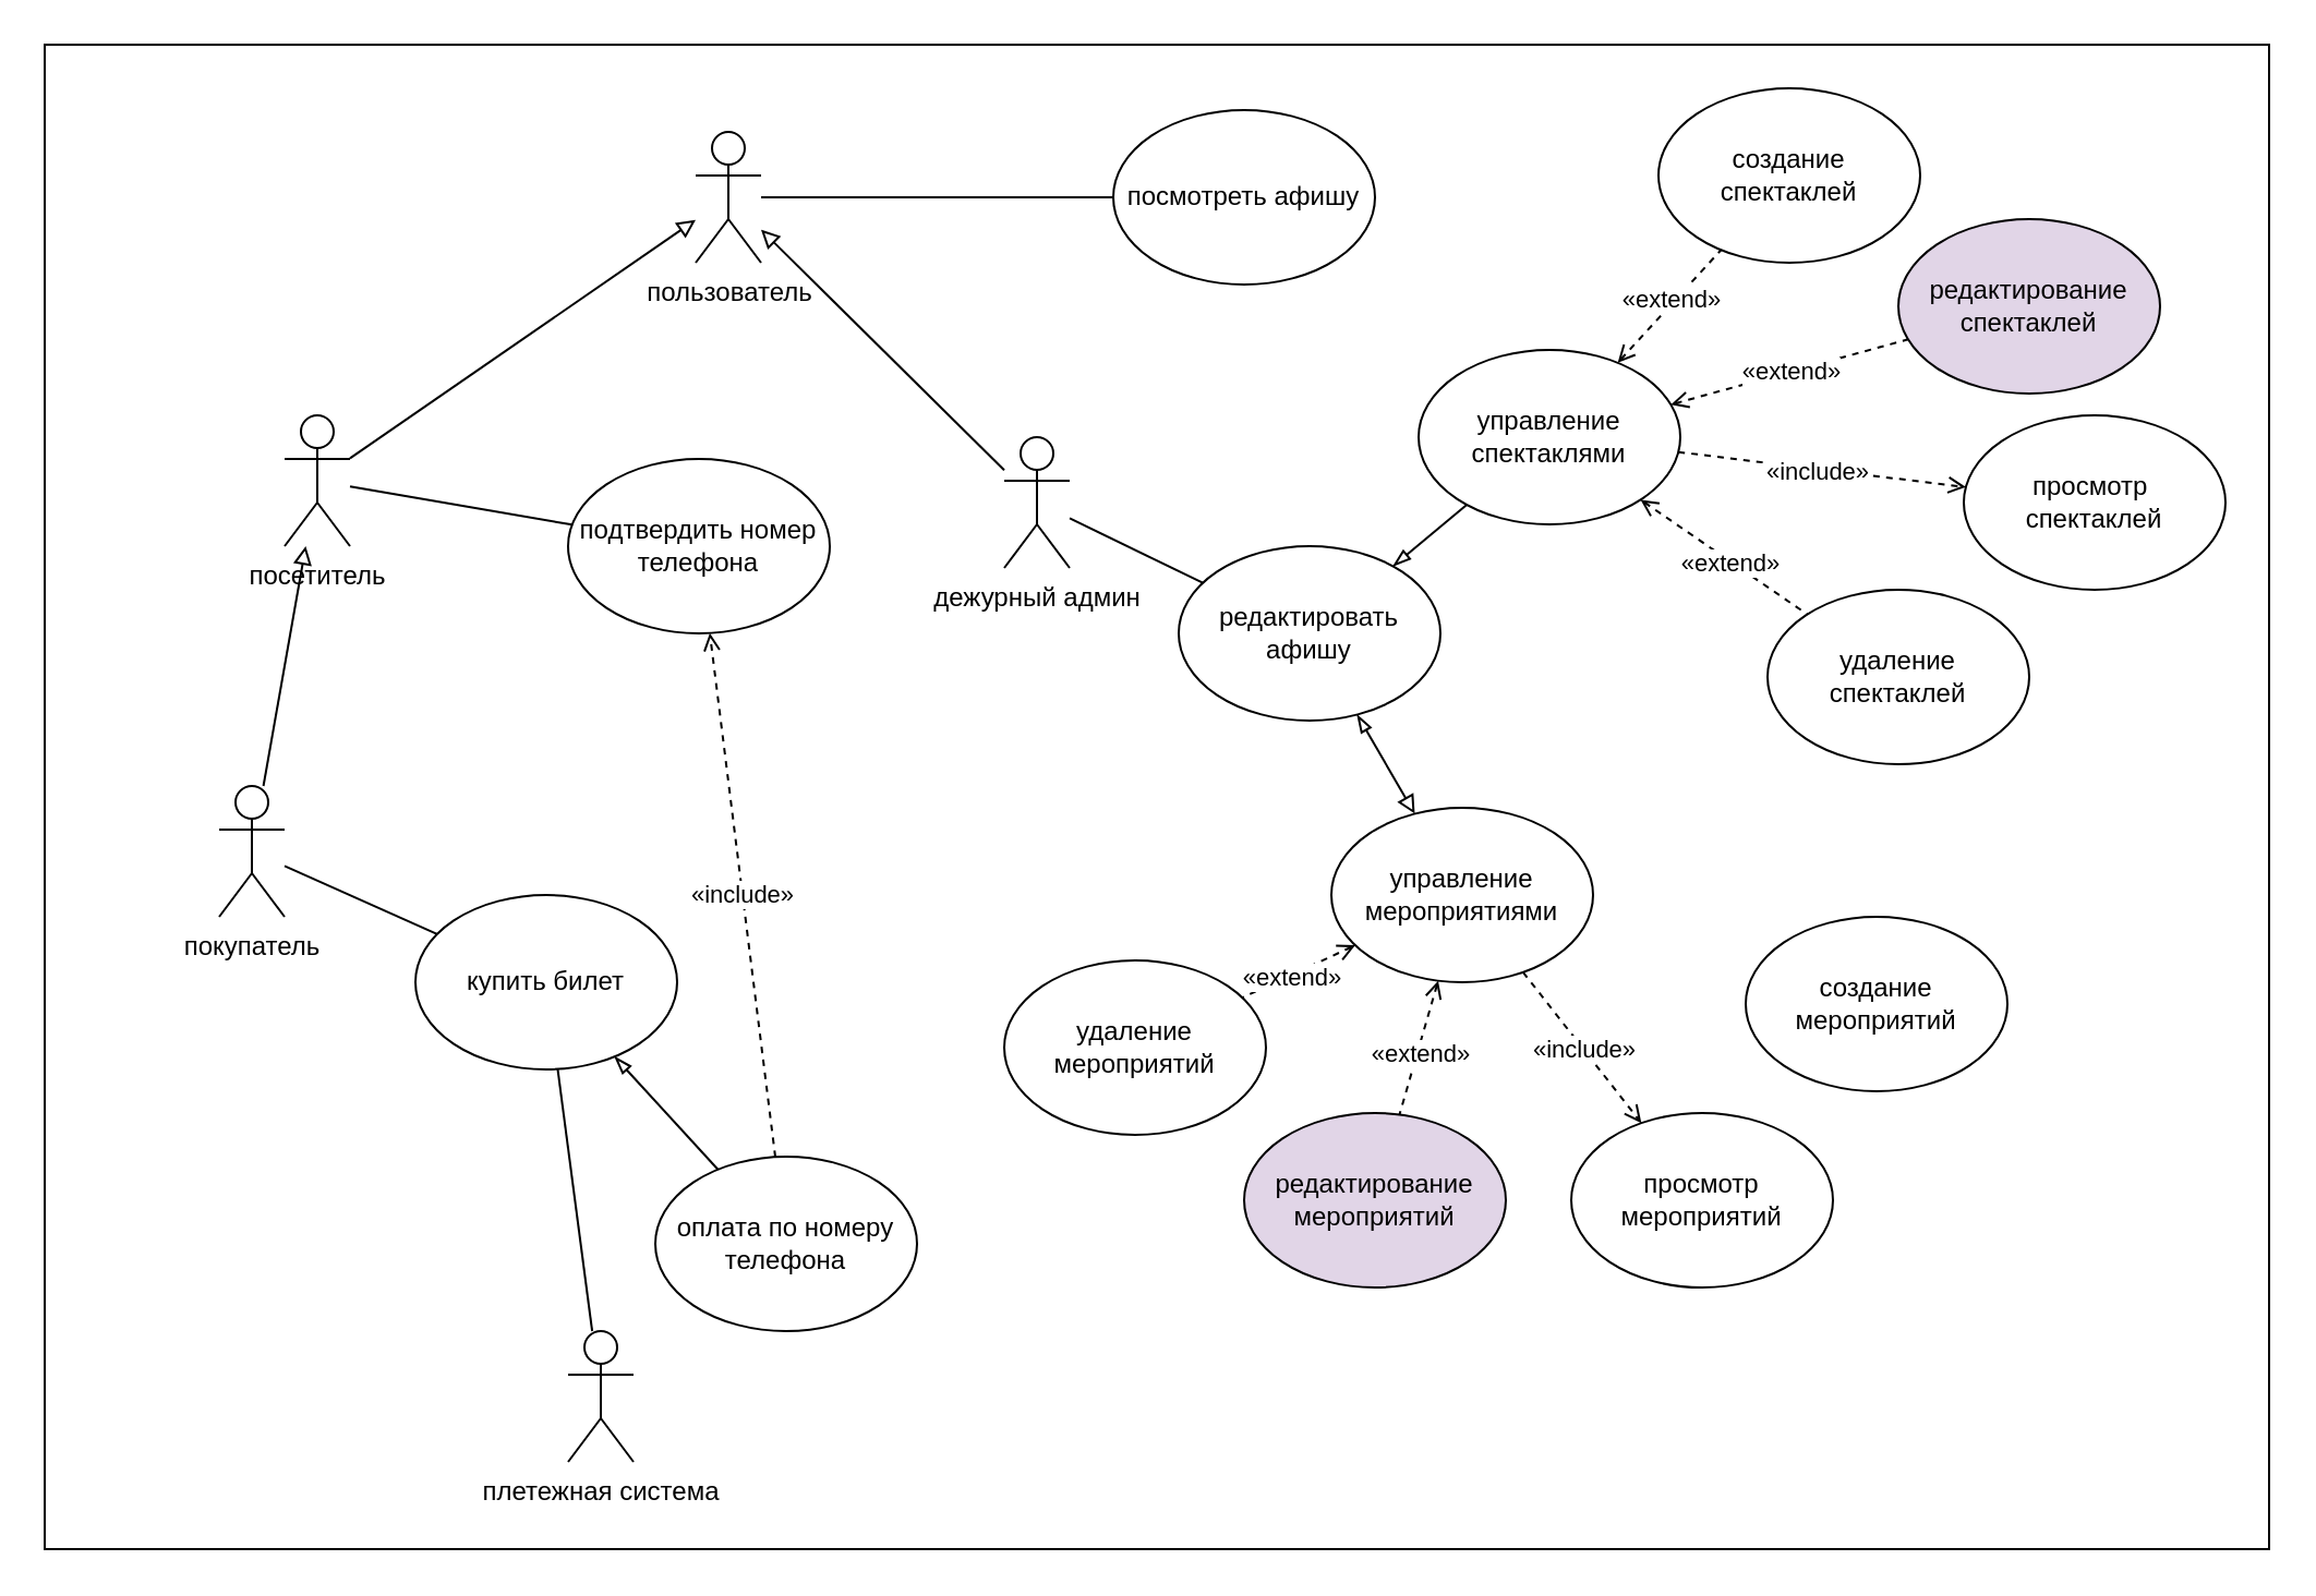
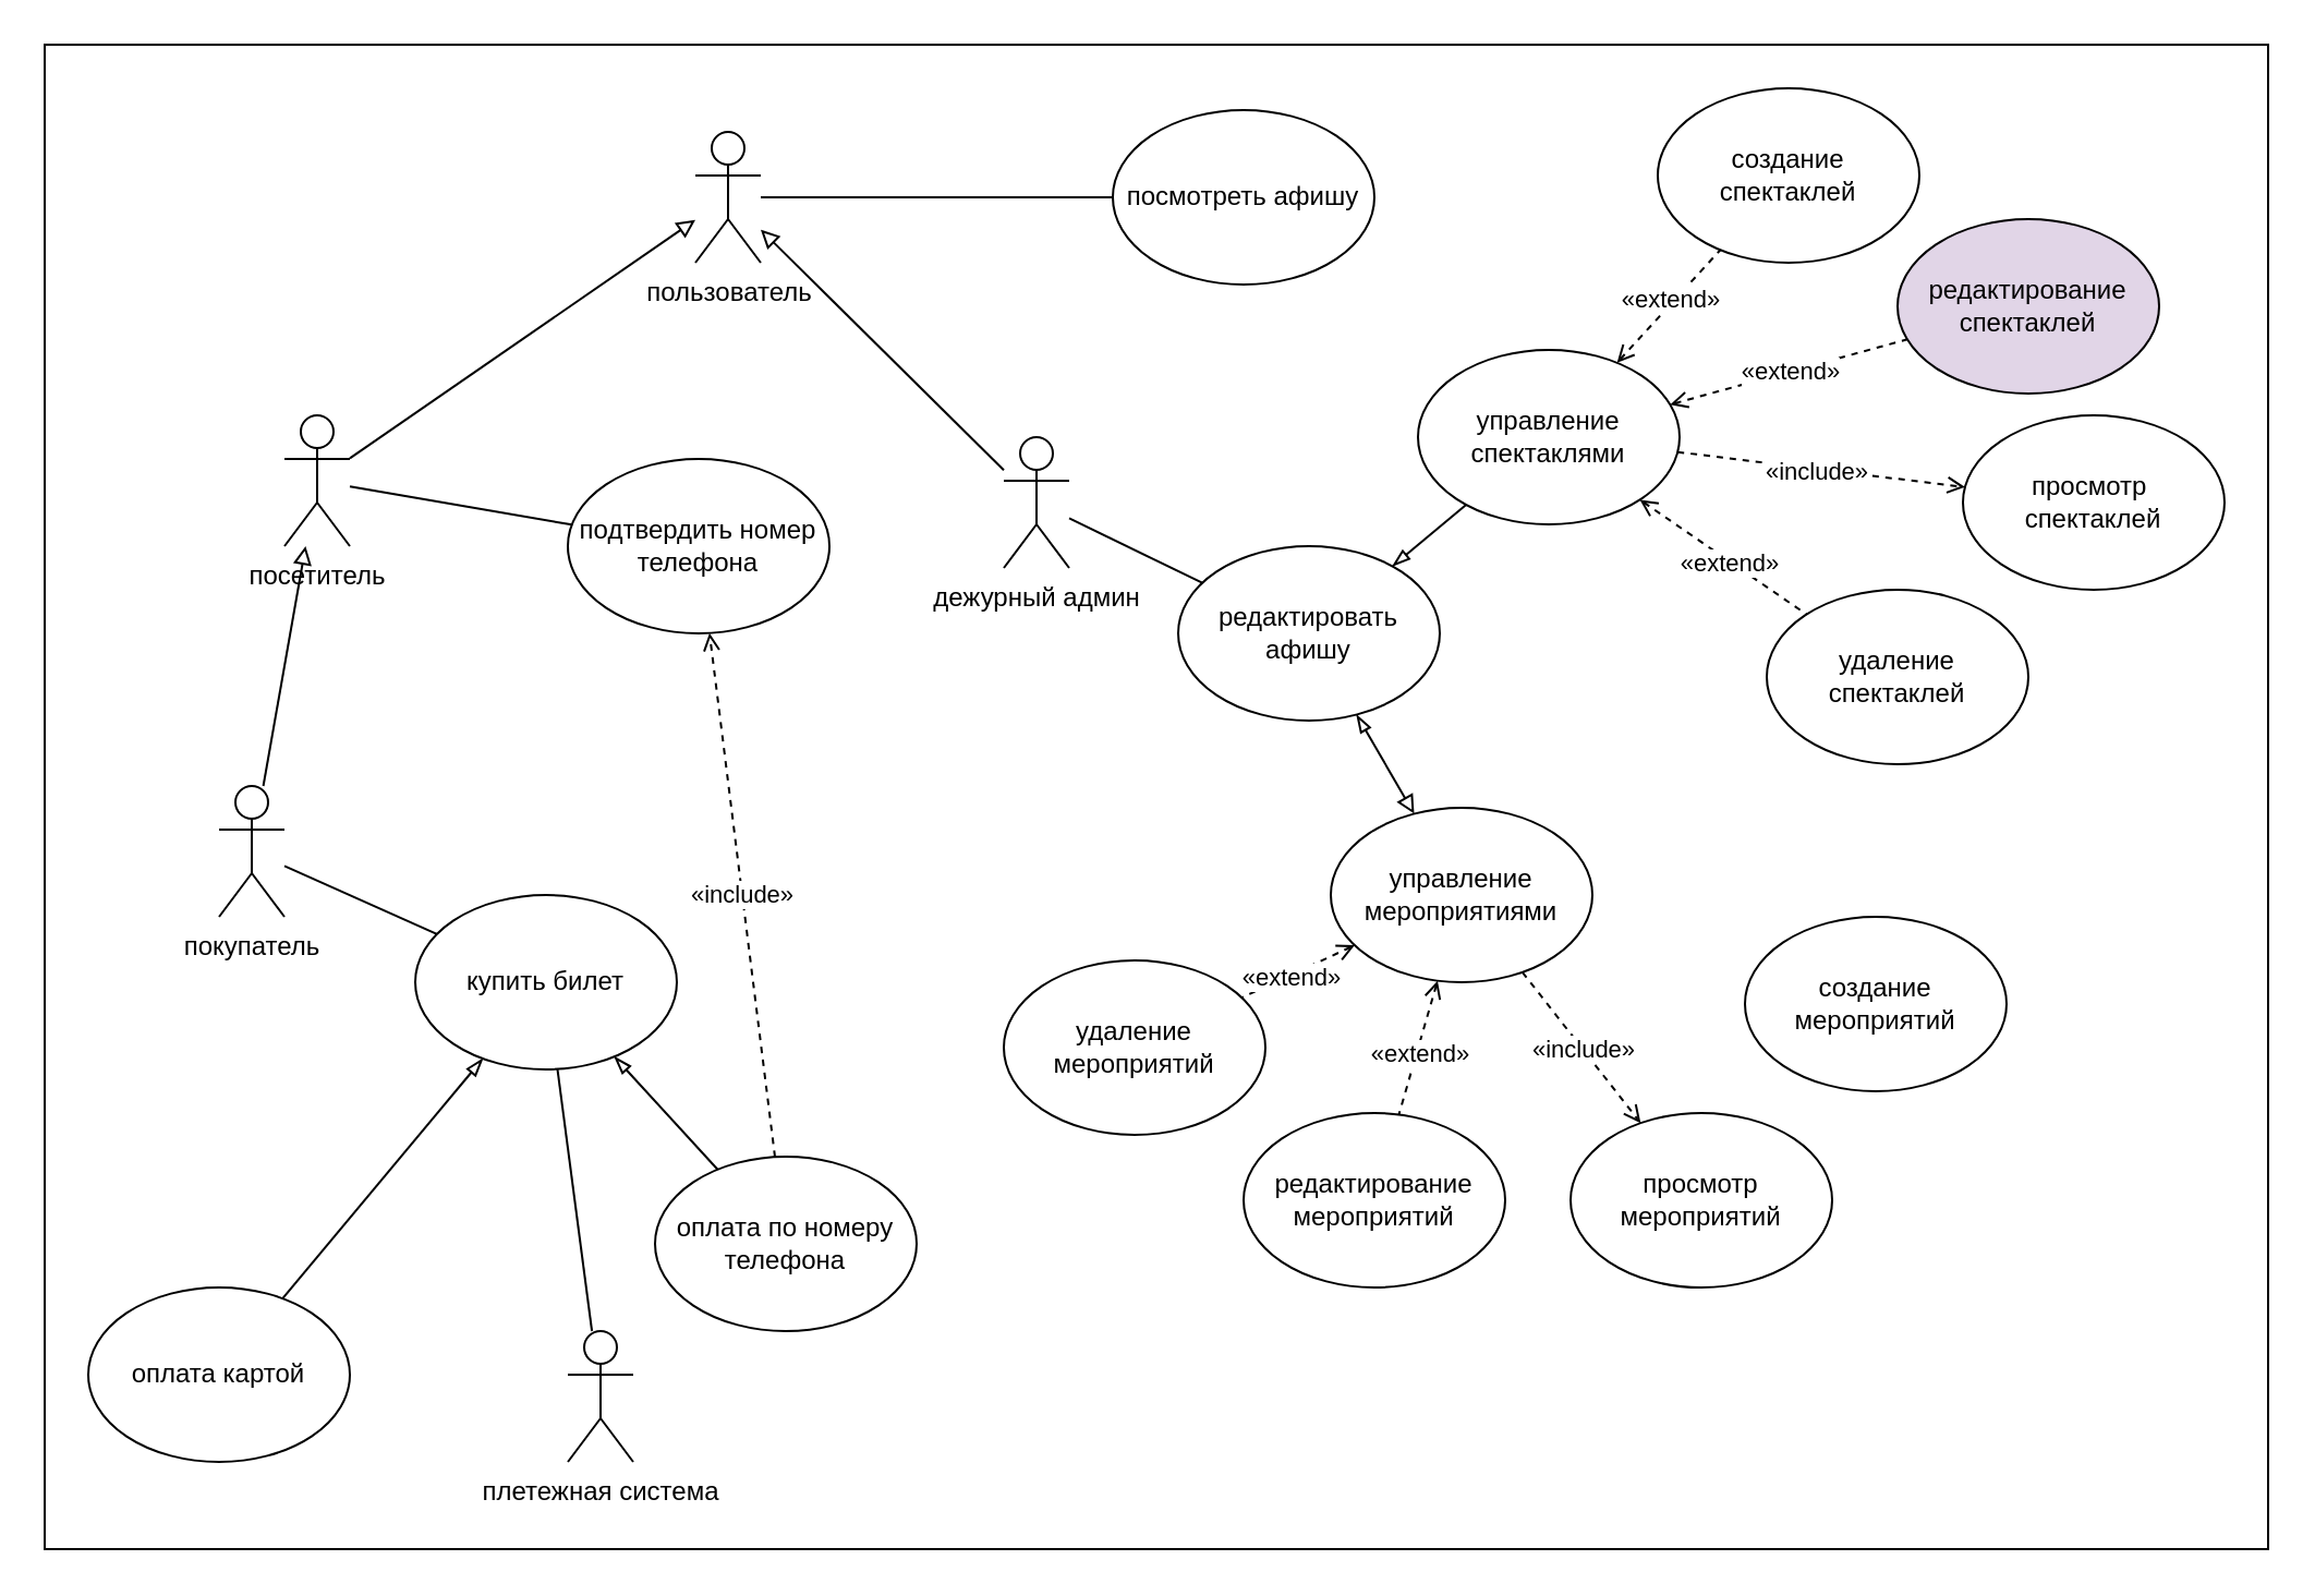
+ <mxCell id="11" value="" style="edgeStyle=none;html=1;endArrow=none;endFill=0;startArrow=blockThin;startFill=0;" parent="1" source="12" target="20" edge="1"><mxGeometry relative="1" as="geometry" /></mxCell>
- <mxCell id="51" value="редактирование мероприятий" style="ellipse;whiteSpace=wrap;html=1;fillColor=#e1d5e7;" parent="1" vertex="1"><mxGeometry x="570" y="510" width="120" height="80" as="geometry" /></mxCell>
+ <mxCell id="51" value="редактирование мероприятий" style="ellipse;whiteSpace=wrap;html=1;" parent="1" vertex="1"><mxGeometry x="570" y="510" width="120" height="80" as="geometry" /></mxCell>
+ <mxCell id="20" value="оплата картой" style="ellipse;whiteSpace=wrap;html=1;" parent="1" vertex="1"><mxGeometry x="40" y="590" width="120" height="80" as="geometry" /></mxCell>
